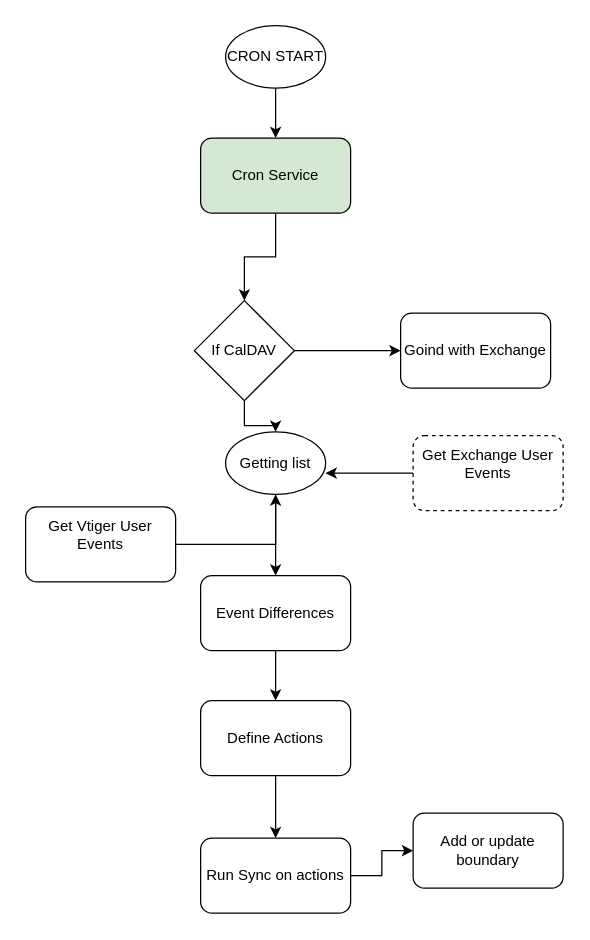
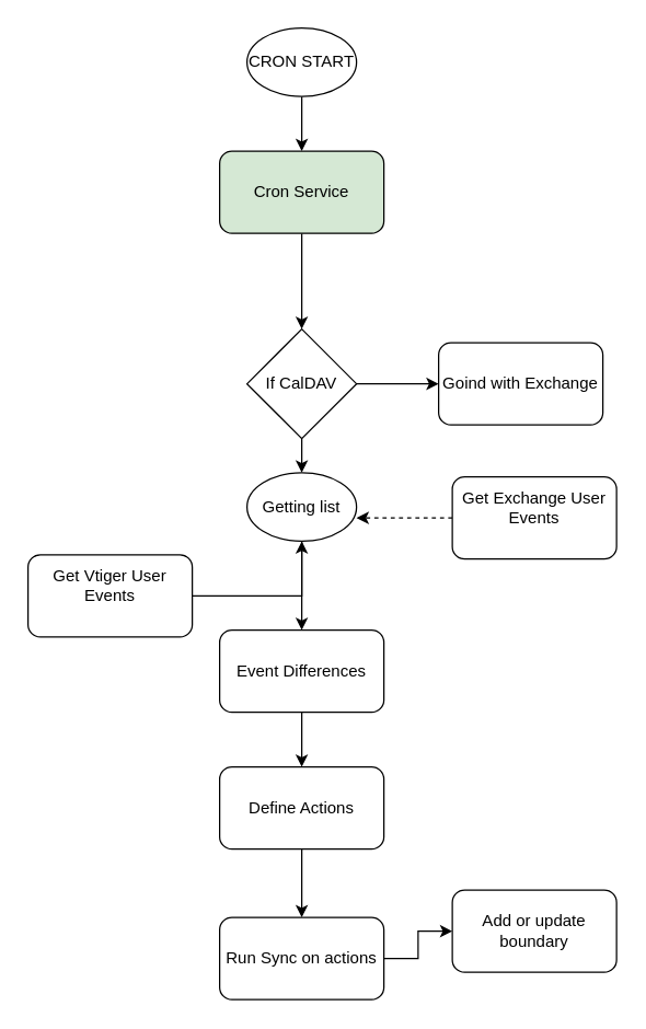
- <mxCell id="8" value="If CalDAV" style="rhombus;whiteSpace=wrap;html=1;" vertex="1" parent="1"><mxGeometry x="155" y="240" width="80" height="80" as="geometry" /></mxCell>
+ <mxCell id="8" value="If CalDAV" style="rhombus;whiteSpace=wrap;html=1;" vertex="1" parent="1"><mxGeometry x="180" y="240" width="80" height="80" as="geometry" /></mxCell>
- <mxCell id="12" style="edgeStyle=orthogonalEdgeStyle;rounded=0;orthogonalLoop=1;jettySize=auto;html=1;entryX=1;entryY=0.66;entryDx=0;entryDy=0;entryPerimeter=0;" edge="1" parent="1" source="13" target="15"><mxGeometry relative="1" as="geometry" /></mxCell>
+ <mxCell id="12" style="edgeStyle=orthogonalEdgeStyle;rounded=0;orthogonalLoop=1;jettySize=auto;html=1;entryX=1;entryY=0.66;entryDx=0;entryDy=0;entryPerimeter=0;dashed=1;" edge="1" parent="1" source="13" target="15"><mxGeometry relative="1" as="geometry" /></mxCell>
- <mxCell id="13" value="&lt;div&gt;Get Exchange User Events&lt;/div&gt;&lt;div&gt;&lt;br&gt; &lt;/div&gt;" style="rounded=1;whiteSpace=wrap;html=1;dashed=1;" vertex="1" parent="1"><mxGeometry x="330" y="348" width="120" height="60" as="geometry" /></mxCell>
+ <mxCell id="13" value="&lt;div&gt;Get Exchange User Events&lt;/div&gt;&lt;div&gt;&lt;br&gt; &lt;/div&gt;" style="rounded=1;whiteSpace=wrap;html=1;" vertex="1" parent="1"><mxGeometry x="330" y="348" width="120" height="60" as="geometry" /></mxCell>
